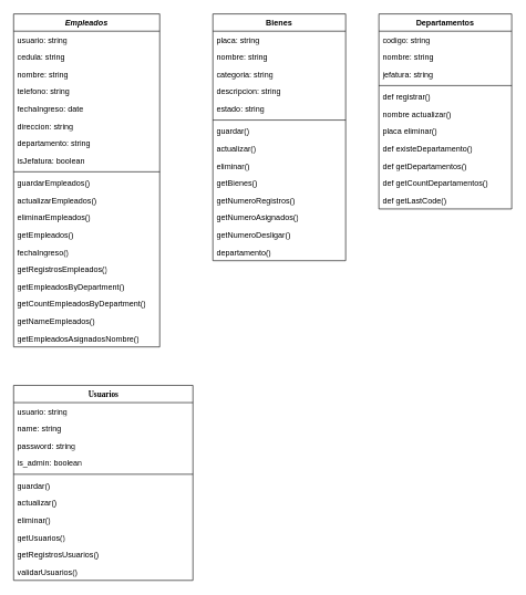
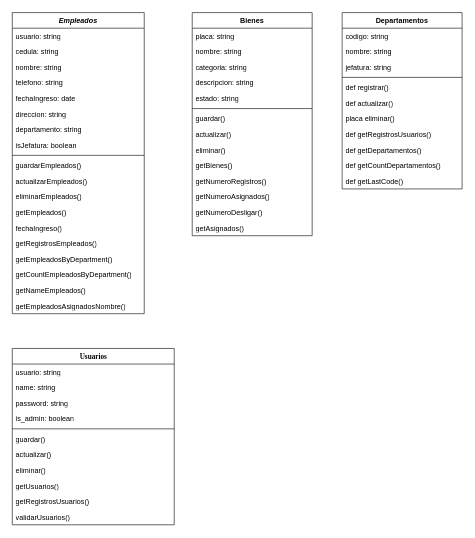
- <mxCell id="40" value="nombre actualizar()" style="text;strokeColor=none;fillColor=none;align=left;verticalAlign=top;spacingLeft=4;spacingRight=4;overflow=hidden;rotatable=0;points=[[0,0.5],[1,0.5]];portConstraint=eastwest;whiteSpace=wrap;html=1;" vertex="1" parent="34"><mxGeometry y="138" width="200" height="26" as="geometry" /></mxCell>
+ <mxCell id="40" value="def actualizar()" style="text;strokeColor=none;fillColor=none;align=left;verticalAlign=top;spacingLeft=4;spacingRight=4;overflow=hidden;rotatable=0;points=[[0,0.5],[1,0.5]];portConstraint=eastwest;whiteSpace=wrap;html=1;" vertex="1" parent="34"><mxGeometry y="138" width="200" height="26" as="geometry" /></mxCell>
- <mxCell id="42" value="def existeDepartamento()" style="text;strokeColor=none;fillColor=none;align=left;verticalAlign=top;spacingLeft=4;spacingRight=4;overflow=hidden;rotatable=0;points=[[0,0.5],[1,0.5]];portConstraint=eastwest;whiteSpace=wrap;html=1;" vertex="1" parent="34"><mxGeometry y="190" width="200" height="26" as="geometry" /></mxCell>
+ <mxCell id="42" value="def getRegistrosUsuarios()" style="text;strokeColor=none;fillColor=none;align=left;verticalAlign=top;spacingLeft=4;spacingRight=4;overflow=hidden;rotatable=0;points=[[0,0.5],[1,0.5]];portConstraint=eastwest;whiteSpace=wrap;html=1;" vertex="1" parent="34"><mxGeometry y="190" width="200" height="26" as="geometry" /></mxCell>
- <mxCell id="60" value="departamento()" style="text;strokeColor=none;fillColor=none;align=left;verticalAlign=top;spacingLeft=4;spacingRight=4;overflow=hidden;rotatable=0;points=[[0,0.5],[1,0.5]];portConstraint=eastwest;whiteSpace=wrap;html=1;" vertex="1" parent="46"><mxGeometry y="346" width="200" height="26" as="geometry" /></mxCell>
+ <mxCell id="60" value="getAsignados()" style="text;strokeColor=none;fillColor=none;align=left;verticalAlign=top;spacingLeft=4;spacingRight=4;overflow=hidden;rotatable=0;points=[[0,0.5],[1,0.5]];portConstraint=eastwest;whiteSpace=wrap;html=1;" vertex="1" parent="46"><mxGeometry y="346" width="200" height="26" as="geometry" /></mxCell>
